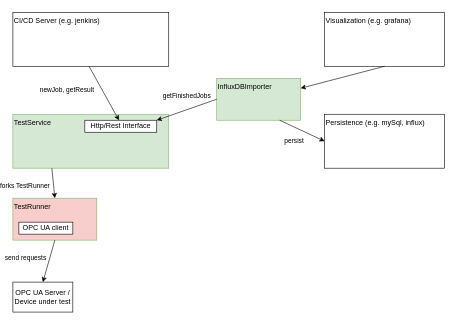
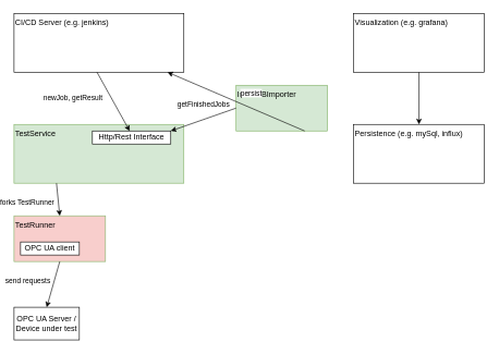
- <mxCell id="14" value="" style="endArrow=classic;html=1;exitX=0.5;exitY=1;exitDx=0;exitDy=0;" parent="1" source="13" target="15" edge="1"><mxGeometry width="50" height="50" relative="1" as="geometry"><mxPoint x="310" y="280" as="sourcePoint" /><mxPoint x="360" y="230" as="targetPoint" /></mxGeometry></mxCell>
+ <mxCell id="14" value="" style="endArrow=classic;html=1;entryX=0.5;entryY=0;entryDx=0;entryDy=0;exitX=0.5;exitY=1;exitDx=0;exitDy=0;" parent="1" source="13" target="8" edge="1"><mxGeometry width="50" height="50" relative="1" as="geometry"><mxPoint x="310" y="280" as="sourcePoint" /><mxPoint x="360" y="230" as="targetPoint" /></mxGeometry></mxCell>
- <mxCell id="17" value="persist" style="endArrow=classic;html=1;exitX=0.75;exitY=1;exitDx=0;exitDy=0;entryX=0;entryY=0.5;entryDx=0;entryDy=0;" edge="1" parent="1" source="15" target="8"><mxGeometry x="-0.14" y="-21" width="50" height="50" relative="1" as="geometry"><mxPoint x="370" y="175" as="sourcePoint" /><mxPoint x="270" y="210" as="targetPoint" /><mxPoint as="offset" /></mxGeometry></mxCell>
+ <mxCell id="17" value="persist" style="endArrow=classic;html=1;exitX=0.75;exitY=1;exitDx=0;exitDy=0;" edge="1" parent="1" source="15" target="7"><mxGeometry x="-0.14" y="-21" width="50" height="50" relative="1" as="geometry"><mxPoint x="370" y="175" as="sourcePoint" /><mxPoint x="270" y="210" as="targetPoint" /><mxPoint as="offset" /></mxGeometry></mxCell>
